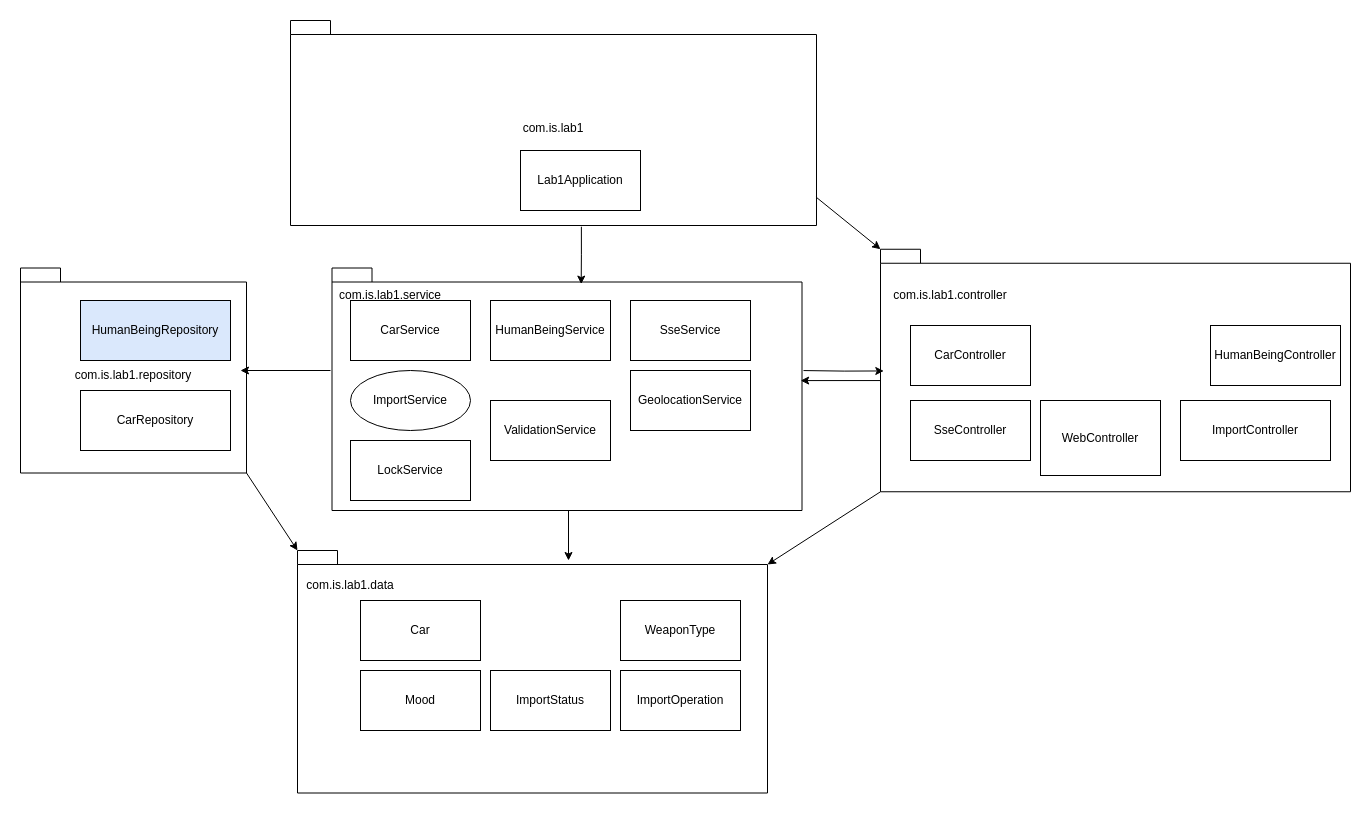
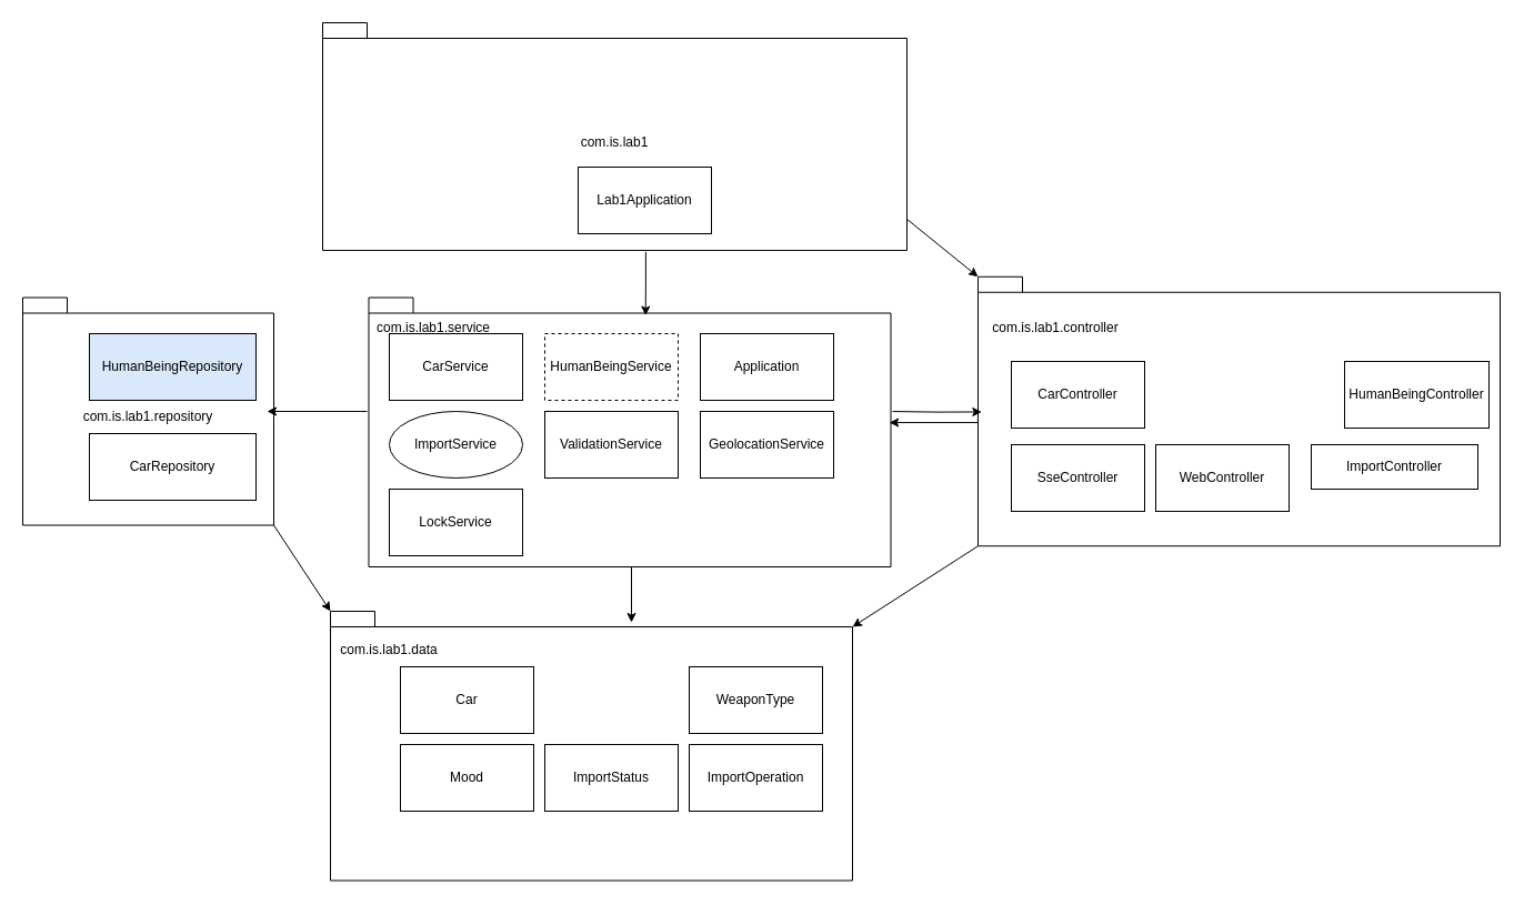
- <mxCell id="18" value="HumanBeingService" style="rounded=0;whiteSpace=wrap;html=1;" parent="1" vertex="1"><mxGeometry x="490" y="300" width="120" height="60" as="geometry" /></mxCell>
+ <mxCell id="18" value="HumanBeingService" style="rounded=0;whiteSpace=wrap;html=1;dashed=1;" parent="1" vertex="1"><mxGeometry x="490" y="300" width="120" height="60" as="geometry" /></mxCell>
- <mxCell id="19" value="SseService" style="rounded=0;whiteSpace=wrap;html=1;" parent="1" vertex="1"><mxGeometry x="630" y="300" width="120" height="60" as="geometry" /></mxCell>
+ <mxCell id="19" value="Application" style="rounded=0;whiteSpace=wrap;html=1;" parent="1" vertex="1"><mxGeometry x="630" y="300" width="120" height="60" as="geometry" /></mxCell>
- <mxCell id="32" value="ValidationService" style="rounded=0;whiteSpace=wrap;html=1;" vertex="1" parent="1"><mxGeometry x="490" y="400" width="120" height="60" as="geometry" /></mxCell>
+ <mxCell id="32" value="ValidationService" style="rounded=0;whiteSpace=wrap;html=1;" vertex="1" parent="1"><mxGeometry x="490" y="370" width="120" height="60" as="geometry" /></mxCell>
- <mxCell id="35" value="ImportController" style="rounded=0;whiteSpace=wrap;html=1;" vertex="1" parent="1"><mxGeometry x="1180" y="400" width="150" height="60" as="geometry" /></mxCell>
+ <mxCell id="35" value="ImportController" style="rounded=0;whiteSpace=wrap;html=1;" vertex="1" parent="1"><mxGeometry x="1180" y="400" width="150" height="40" as="geometry" /></mxCell>
- <mxCell id="28" value="WebController" style="rounded=0;whiteSpace=wrap;html=1;" parent="1" vertex="1"><mxGeometry x="1040" y="400" width="120" height="75" as="geometry" /></mxCell>
+ <mxCell id="28" value="WebController" style="rounded=0;whiteSpace=wrap;html=1;" parent="1" vertex="1"><mxGeometry x="1040" y="400" width="120" height="60" as="geometry" /></mxCell>
